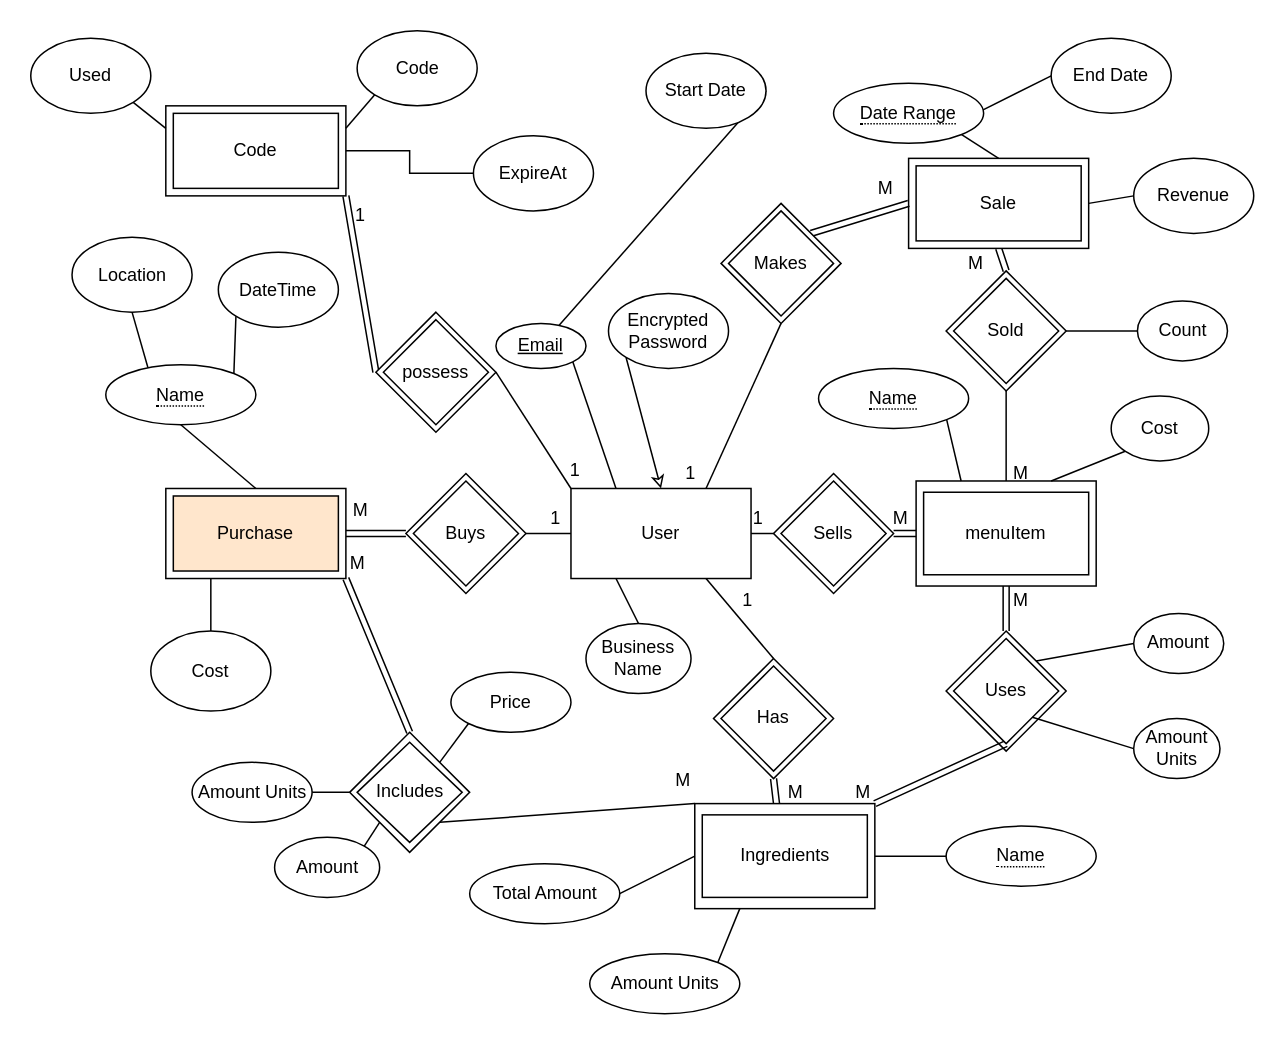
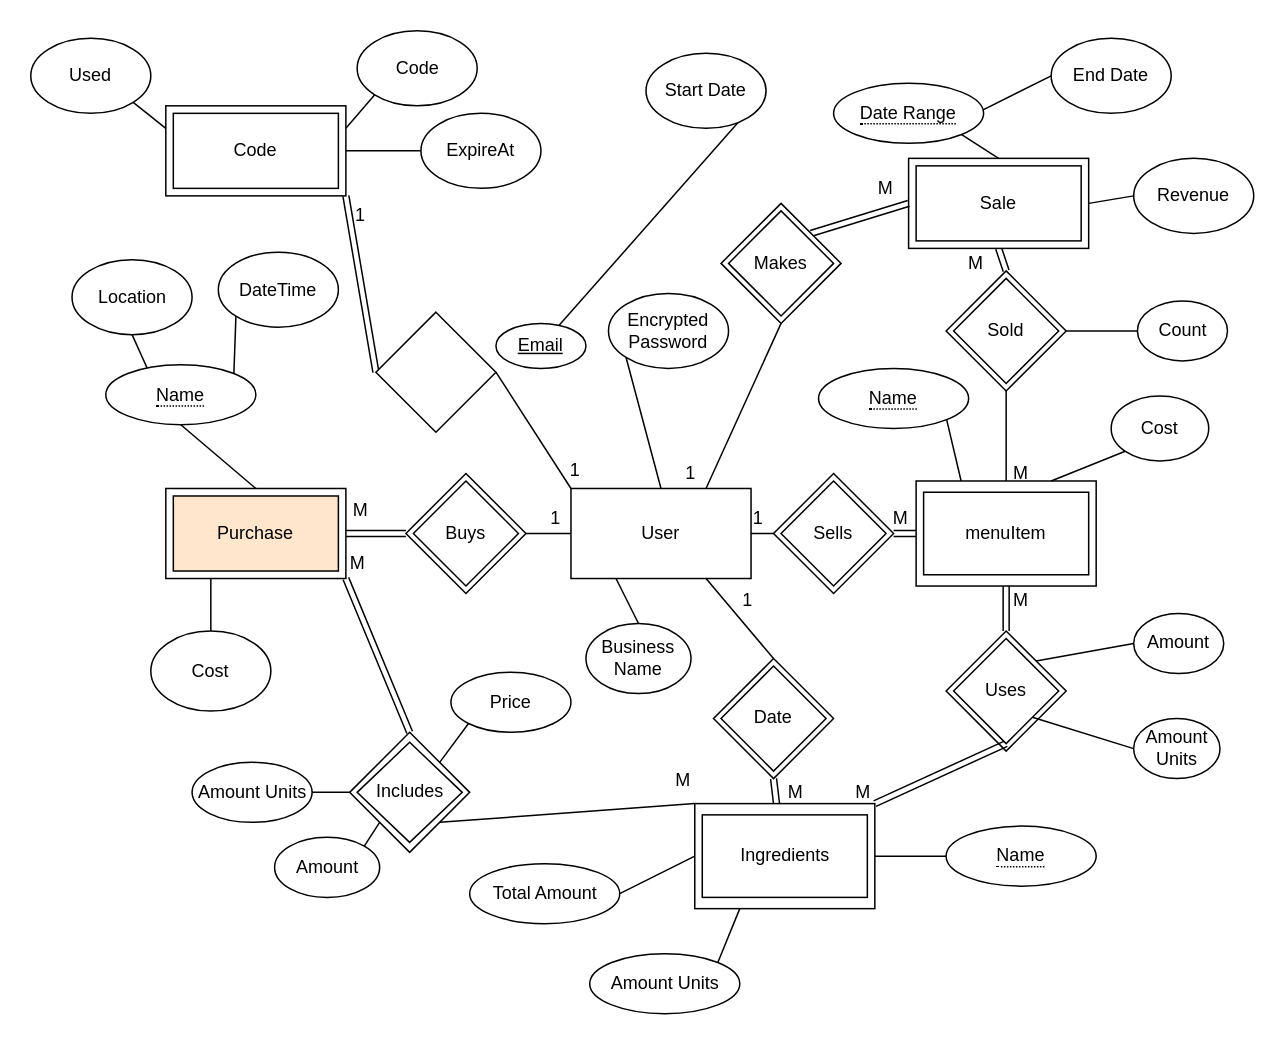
- <mxCell id="106" value="ExpireAt" style="ellipse;whiteSpace=wrap;html=1;" vertex="1" parent="1"><mxGeometry x="315" y="90" width="80" height="50" as="geometry" /></mxCell>
+ <mxCell id="106" value="ExpireAt" style="ellipse;whiteSpace=wrap;html=1;" vertex="1" parent="1"><mxGeometry x="280" y="75" width="80" height="50" as="geometry" /></mxCell>
- <mxCell id="23" value="Location" style="ellipse;whiteSpace=wrap;html=1;" vertex="1" parent="1"><mxGeometry x="47.5" y="157.5" width="80" height="50" as="geometry" /></mxCell>
+ <mxCell id="23" value="Location" style="ellipse;whiteSpace=wrap;html=1;" vertex="1" parent="1"><mxGeometry x="47.5" y="172.5" width="80" height="50" as="geometry" /></mxCell>
- <mxCell id="100" value="possess" style="rhombus;whiteSpace=wrap;html=1;" vertex="1" parent="1"><mxGeometry x="255" y="212.5" width="70" height="70" as="geometry" /></mxCell>
- <mxCell id="8" style="rounded=0;orthogonalLoop=1;jettySize=auto;html=1;exitX=1;exitY=1;exitDx=0;exitDy=0;entryX=0.25;entryY=0;entryDx=0;entryDy=0;endArrow=none;endFill=0;" edge="1" parent="1" source="9" target="7"><mxGeometry relative="1" as="geometry"><mxPoint x="370.251" y="270.858" as="targetPoint" /></mxGeometry></mxCell>
- <mxCell id="10" style="rounded=0;orthogonalLoop=1;jettySize=auto;html=1;exitX=0;exitY=1;exitDx=0;exitDy=0;entryX=0.5;entryY=0;entryDx=0;entryDy=0;endArrow=classic;endFill=0;" edge="1" parent="1" source="11" target="7"><mxGeometry relative="1" as="geometry"><mxPoint x="419.749" y="270.858" as="targetPoint" /></mxGeometry></mxCell>
+ <mxCell id="10" style="rounded=0;orthogonalLoop=1;jettySize=auto;html=1;exitX=0;exitY=1;exitDx=0;exitDy=0;entryX=0.5;entryY=0;entryDx=0;entryDy=0;endArrow=none;endFill=0;" edge="1" parent="1" source="11" target="7"><mxGeometry relative="1" as="geometry"><mxPoint x="419.749" y="270.858" as="targetPoint" /></mxGeometry></mxCell>
- <mxCell id="49" value="Has" style="rhombus;whiteSpace=wrap;html=1;" vertex="1" parent="1"><mxGeometry x="480" y="443.34" width="70" height="70" as="geometry" /></mxCell>
+ <mxCell id="49" value="Date" style="rhombus;whiteSpace=wrap;html=1;" vertex="1" parent="1"><mxGeometry x="480" y="443.34" width="70" height="70" as="geometry" /></mxCell>
